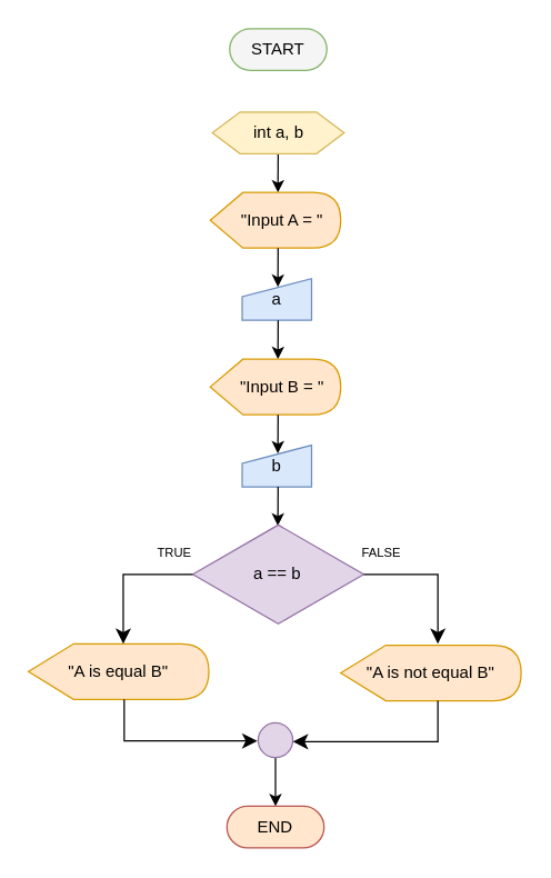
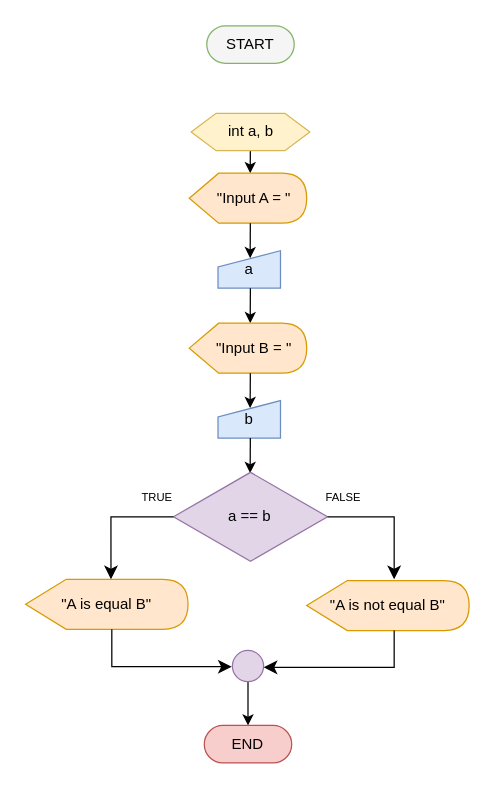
- <mxCell id="4" value="&lt;font color=&quot;#000000&quot;&gt;int a, b&lt;/font&gt;" style="shape=hexagon;perimeter=hexagonPerimeter2;whiteSpace=wrap;html=1;fixedSize=1;fillColor=#fff2cc;strokeColor=#d6b656;" parent="1" vertex="1"><mxGeometry x="152.5" y="80" width="95" height="30" as="geometry" /></mxCell>
+ <mxCell id="4" value="&lt;font color=&quot;#000000&quot;&gt;int a, b&lt;/font&gt;" style="shape=hexagon;perimeter=hexagonPerimeter2;whiteSpace=wrap;html=1;fixedSize=1;fillColor=#fff2cc;strokeColor=#d6b656;" parent="1" vertex="1"><mxGeometry x="152.5" y="90" width="95" height="30" as="geometry" /></mxCell>
- <mxCell id="22" value="&lt;font color=&quot;#000000&quot;&gt;END&lt;/font&gt;" style="rounded=1;whiteSpace=wrap;html=1;fillColor=#ffe6cc;strokeColor=#b85450;glass=0;shadow=0;arcSize=50;imageHeight=24;" parent="1" vertex="1"><mxGeometry x="163" y="580" width="70" height="30" as="geometry" /></mxCell>
+ <mxCell id="22" value="&lt;font color=&quot;#000000&quot;&gt;END&lt;/font&gt;" style="rounded=1;whiteSpace=wrap;html=1;fillColor=#f8cecc;strokeColor=#b85450;glass=0;shadow=0;arcSize=50;imageHeight=24;" parent="1" vertex="1"><mxGeometry x="163" y="580" width="70" height="30" as="geometry" /></mxCell>
